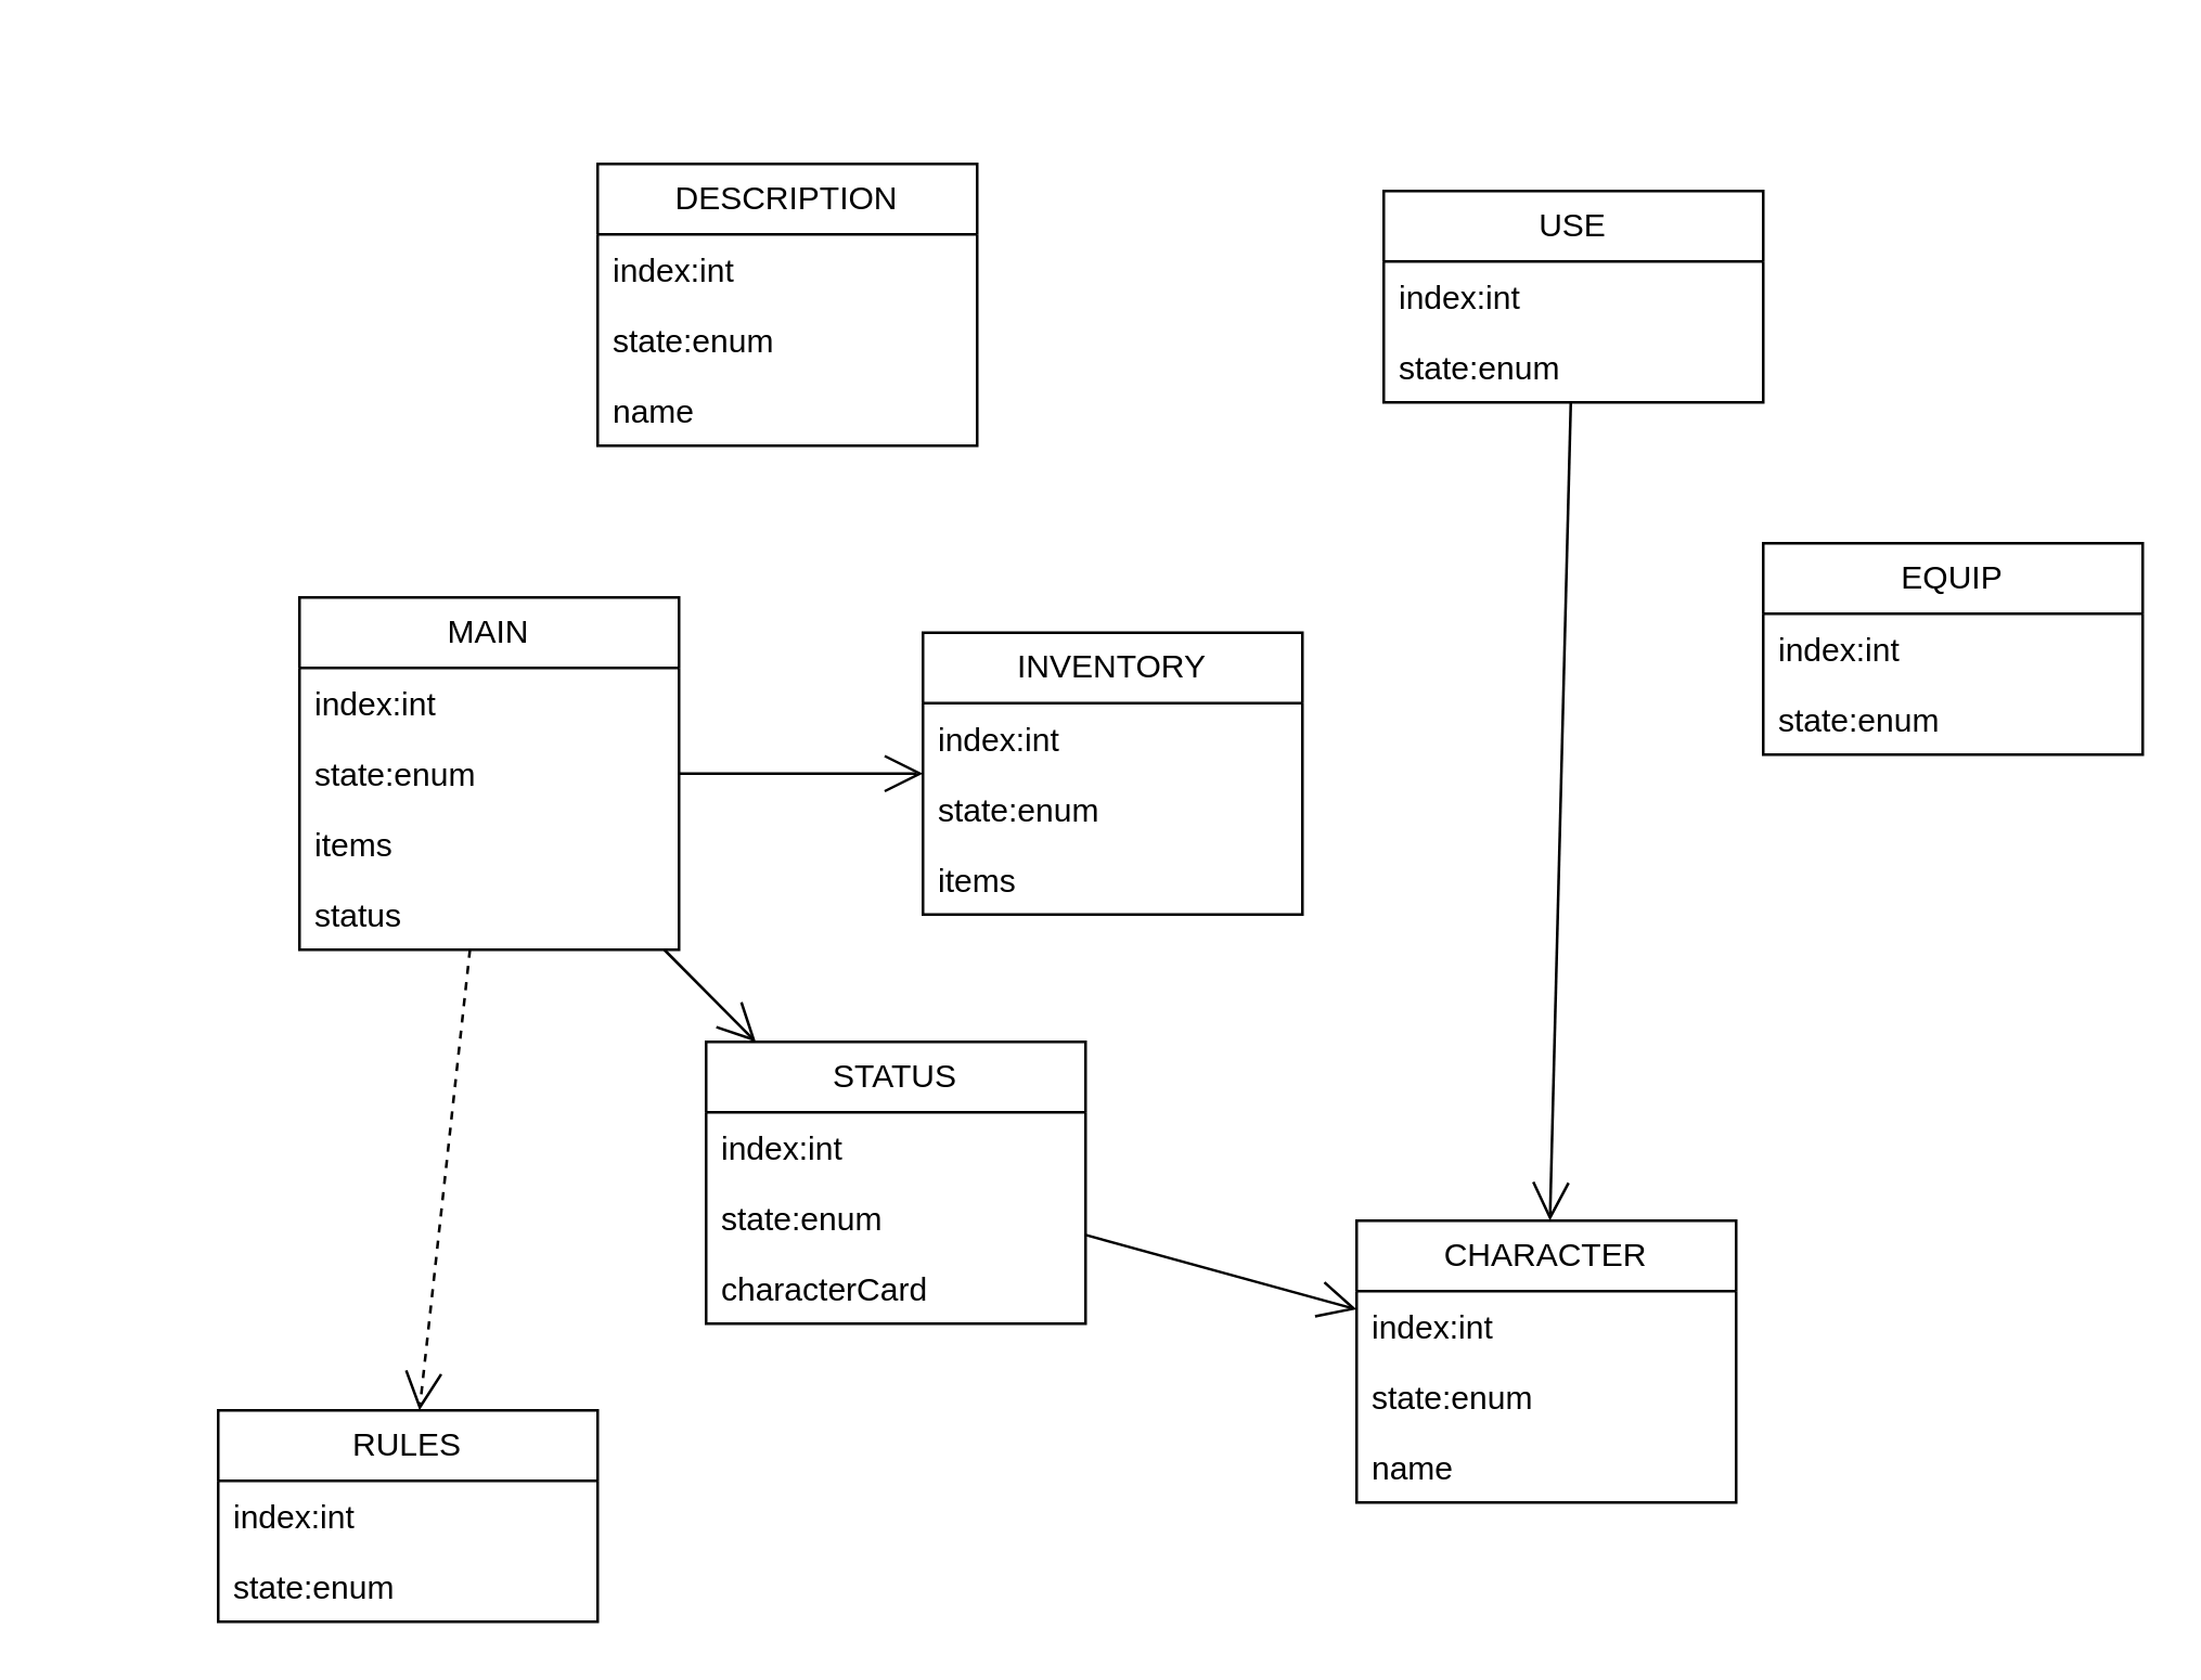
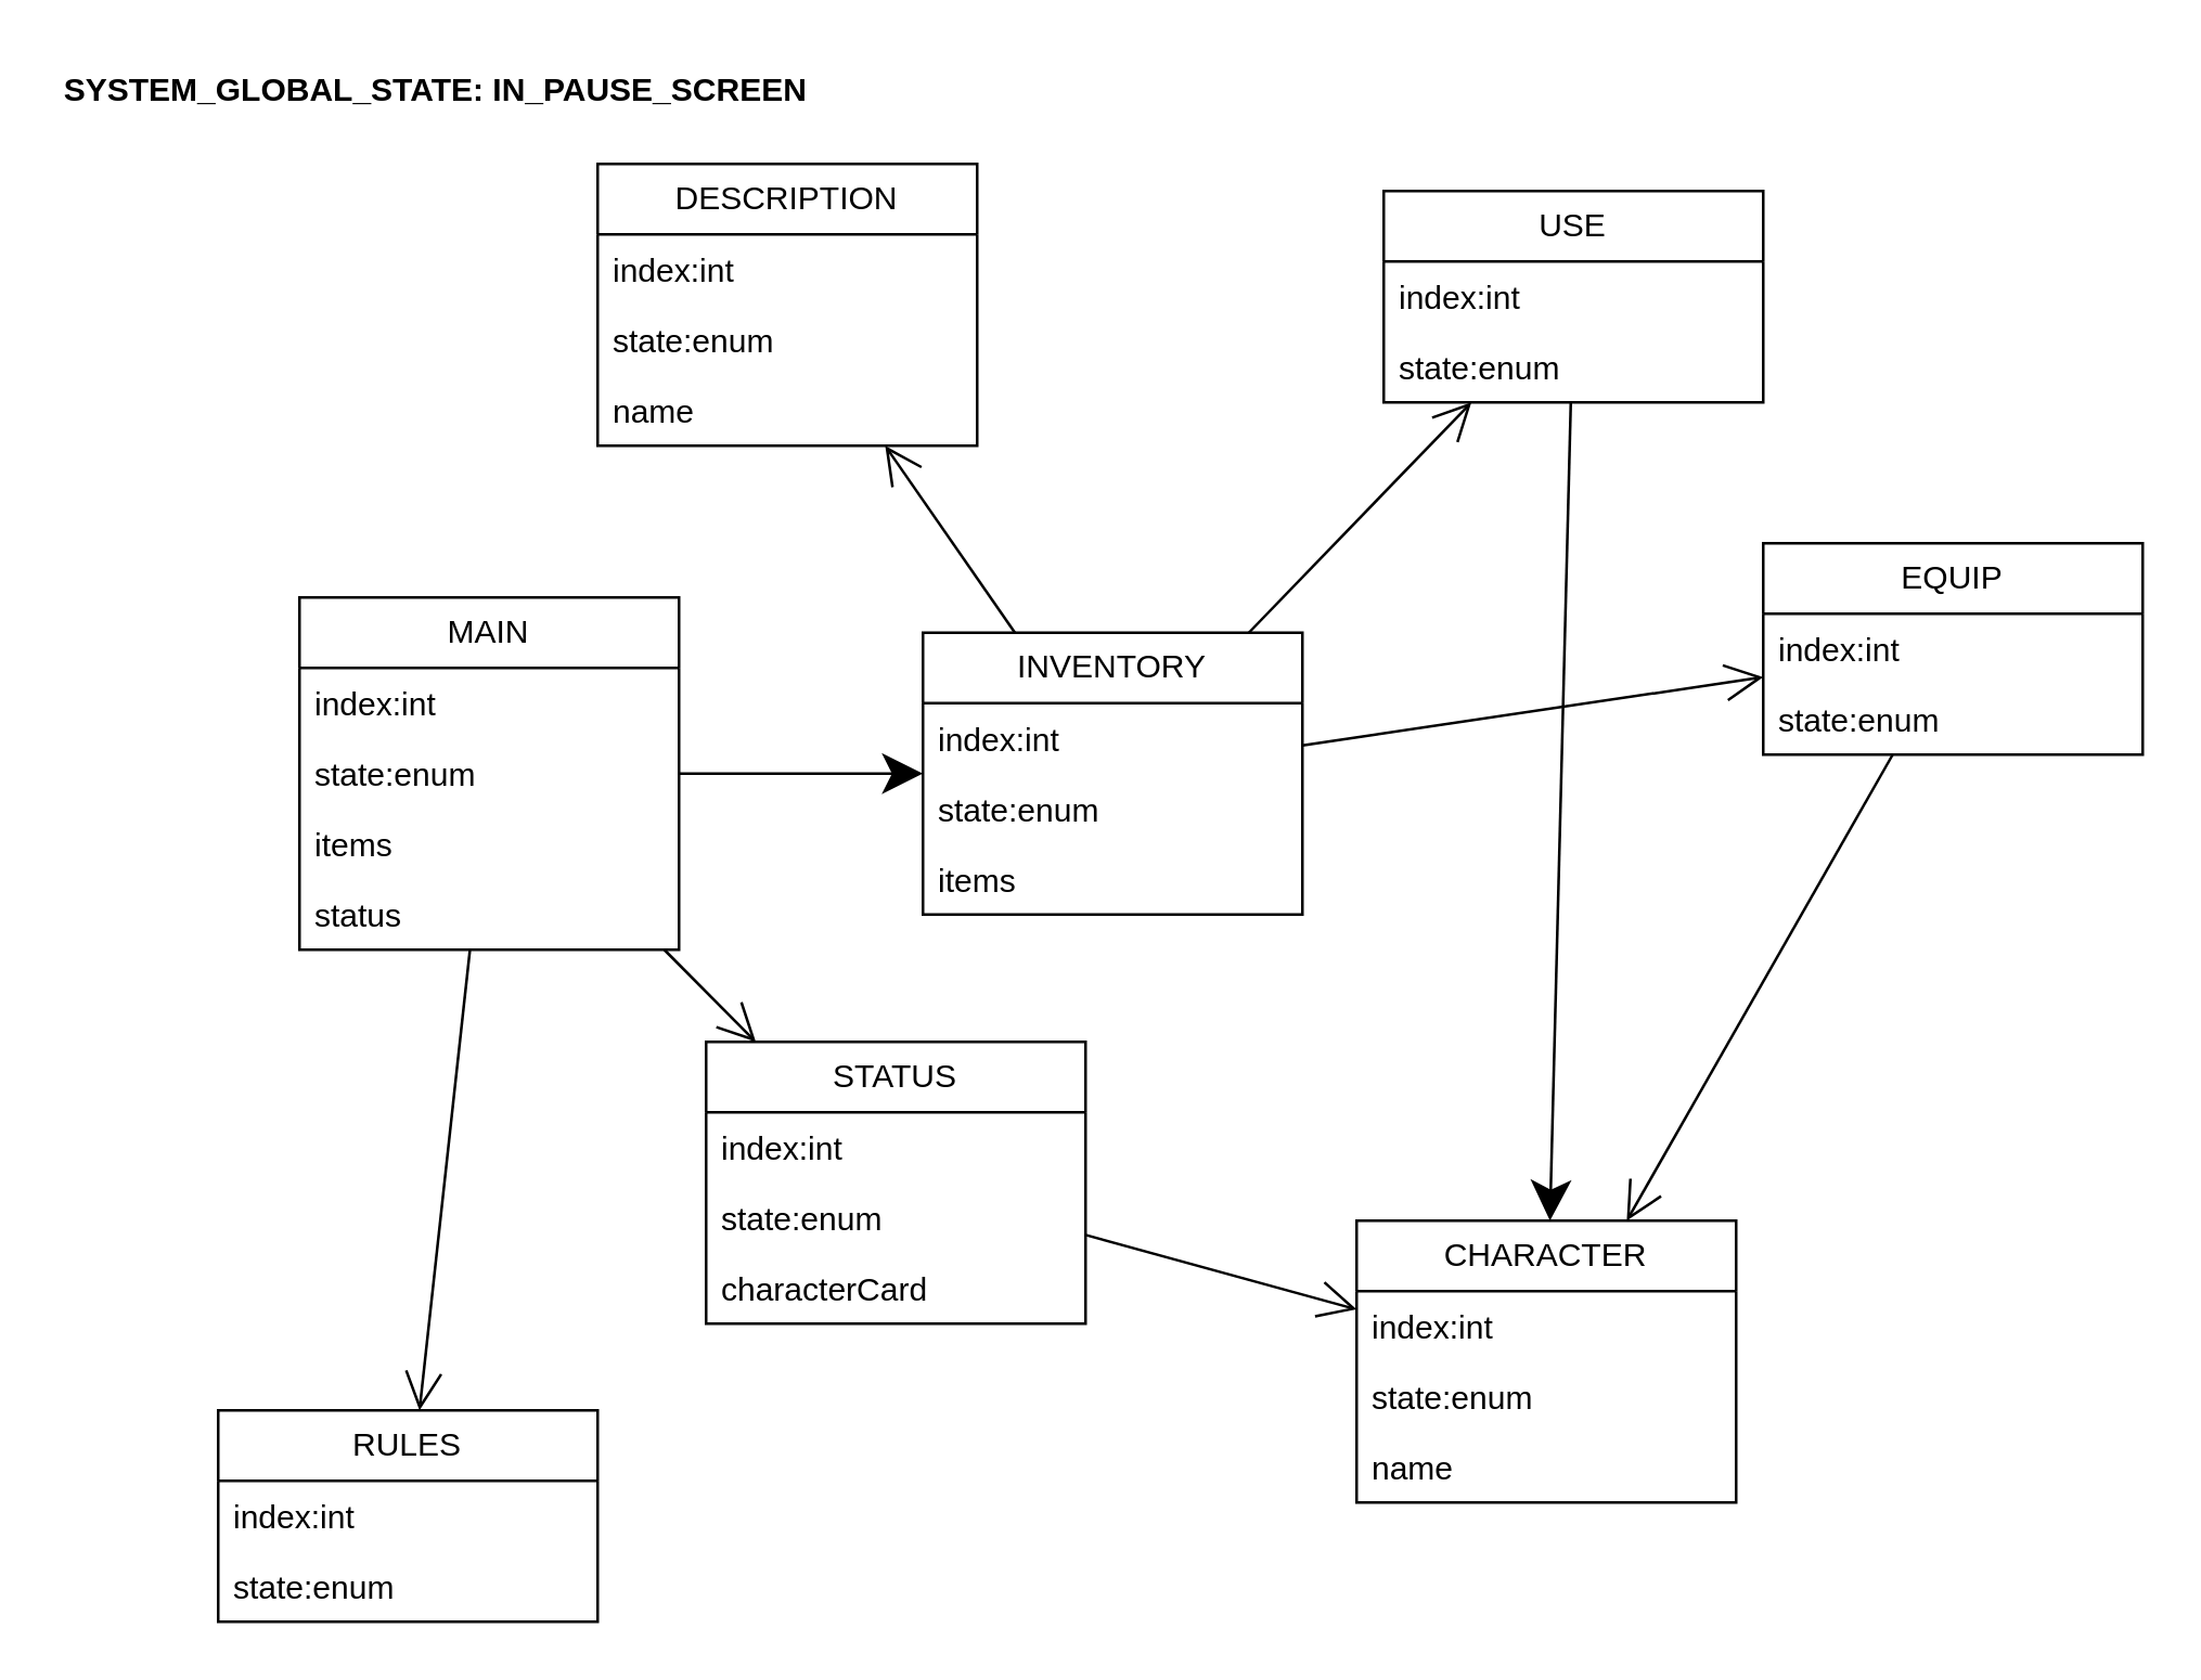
+ <mxCell id="41" value="SYSTEM_GLOBAL_STATE: IN_PAUSE_SCREEN" style="text;align=center;fontStyle=1;verticalAlign=middle;spacingLeft=3;spacingRight=3;strokeColor=none;rotatable=0;points=[[0,0.5],[1,0.5]];portConstraint=eastwest;html=1;" vertex="1" parent="1"><mxGeometry x="20" y="20" width="280" height="26" as="geometry" /></mxCell>
+ <mxCell id="32" value="" style="endArrow=open;endFill=1;endSize=12;html=1;rounded=0;" edge="1" parent="1" source="15" target="19"><mxGeometry width="160" relative="1" as="geometry"><mxPoint x="384" y="243" as="sourcePoint" /><mxPoint x="336" y="174" as="targetPoint" /></mxGeometry></mxCell>
+ <mxCell id="31" value="" style="endArrow=open;endFill=1;endSize=12;html=1;rounded=0;" edge="1" parent="1" source="15" target="27"><mxGeometry width="160" relative="1" as="geometry"><mxPoint x="260" y="291" as="sourcePoint" /><mxPoint x="364" y="286" as="targetPoint" /></mxGeometry></mxCell>
+ <mxCell id="33" value="" style="endArrow=open;endFill=1;endSize=12;html=1;rounded=0;" edge="1" parent="1" source="15" target="22"><mxGeometry width="160" relative="1" as="geometry"><mxPoint x="455" y="243" as="sourcePoint" /><mxPoint x="505" y="170" as="targetPoint" /></mxGeometry></mxCell>
- <mxCell id="25" value="" style="endArrow=open;endFill=1;endSize=12;html=1;rounded=0;" edge="1" parent="1" source="2" target="15"><mxGeometry width="160" relative="1" as="geometry"><mxPoint x="430" y="450" as="sourcePoint" /><mxPoint x="590" y="450" as="targetPoint" /></mxGeometry></mxCell>
+ <mxCell id="25" value="" style="endArrow=classic;endFill=1;endSize=12;html=1;rounded=0;" edge="1" parent="1" source="2" target="15"><mxGeometry width="160" relative="1" as="geometry"><mxPoint x="430" y="450" as="sourcePoint" /><mxPoint x="590" y="450" as="targetPoint" /></mxGeometry></mxCell>
+ <mxCell id="36" value="" style="endArrow=open;endFill=1;endSize=12;html=1;rounded=0;" edge="1" parent="1" source="22" target="11"><mxGeometry width="160" relative="1" as="geometry"><mxPoint x="740" y="430" as="sourcePoint" /><mxPoint x="900" y="430" as="targetPoint" /></mxGeometry></mxCell>
- <mxCell id="40" value="" style="endArrow=open;endFill=1;endSize=12;html=1;rounded=0;dashed=1;" edge="1" parent="1" source="2" target="37"><mxGeometry width="160" relative="1" as="geometry"><mxPoint x="40" y="440" as="sourcePoint" /><mxPoint x="200" y="440" as="targetPoint" /></mxGeometry></mxCell>
+ <mxCell id="40" value="" style="endArrow=open;endFill=1;endSize=12;html=1;rounded=0;" edge="1" parent="1" source="2" target="37"><mxGeometry width="160" relative="1" as="geometry"><mxPoint x="40" y="440" as="sourcePoint" /><mxPoint x="200" y="440" as="targetPoint" /></mxGeometry></mxCell>
- <mxCell id="34" value="" style="endArrow=open;endFill=1;endSize=12;html=1;rounded=0;" edge="1" parent="1" source="19" target="11"><mxGeometry width="160" relative="1" as="geometry"><mxPoint x="720" y="410" as="sourcePoint" /><mxPoint x="880" y="410" as="targetPoint" /></mxGeometry></mxCell>
+ <mxCell id="34" value="" style="endArrow=classic;endFill=1;endSize=12;html=1;rounded=0;" edge="1" parent="1" source="19" target="11"><mxGeometry width="160" relative="1" as="geometry"><mxPoint x="720" y="410" as="sourcePoint" /><mxPoint x="880" y="410" as="targetPoint" /></mxGeometry></mxCell>
